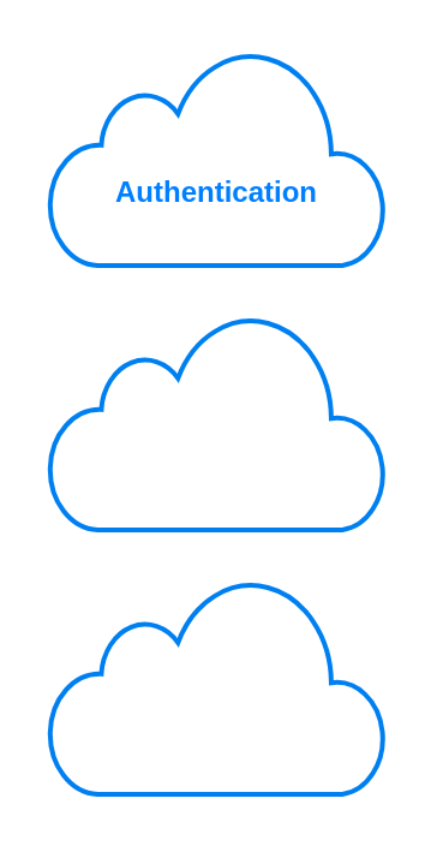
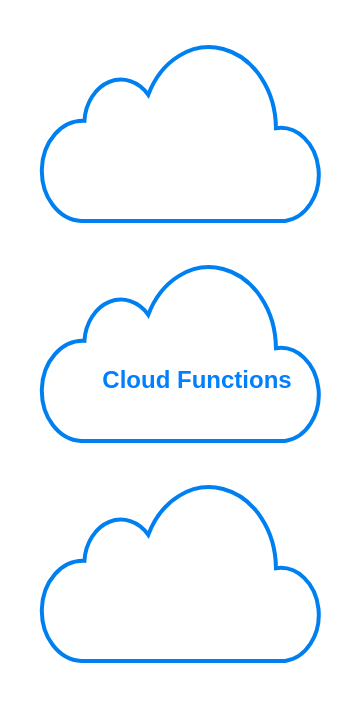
- <mxCell id="5" value="&lt;b&gt;Authentication&lt;/b&gt;" style="text;html=1;strokeColor=none;fillColor=none;align=center;verticalAlign=middle;whiteSpace=wrap;rounded=0;fontColor=#007FFF;" vertex="1" parent="1"><mxGeometry x="50" y="70" width="80" height="20" as="geometry" /></mxCell>
+ <mxCell id="6" value="&lt;b&gt;Cloud Functions&lt;/b&gt;" style="text;html=1;strokeColor=none;fillColor=none;align=center;verticalAlign=middle;whiteSpace=wrap;rounded=0;fontColor=#007FFF;" vertex="1" parent="1"><mxGeometry x="50" y="180" width="97" height="20" as="geometry" /></mxCell>
